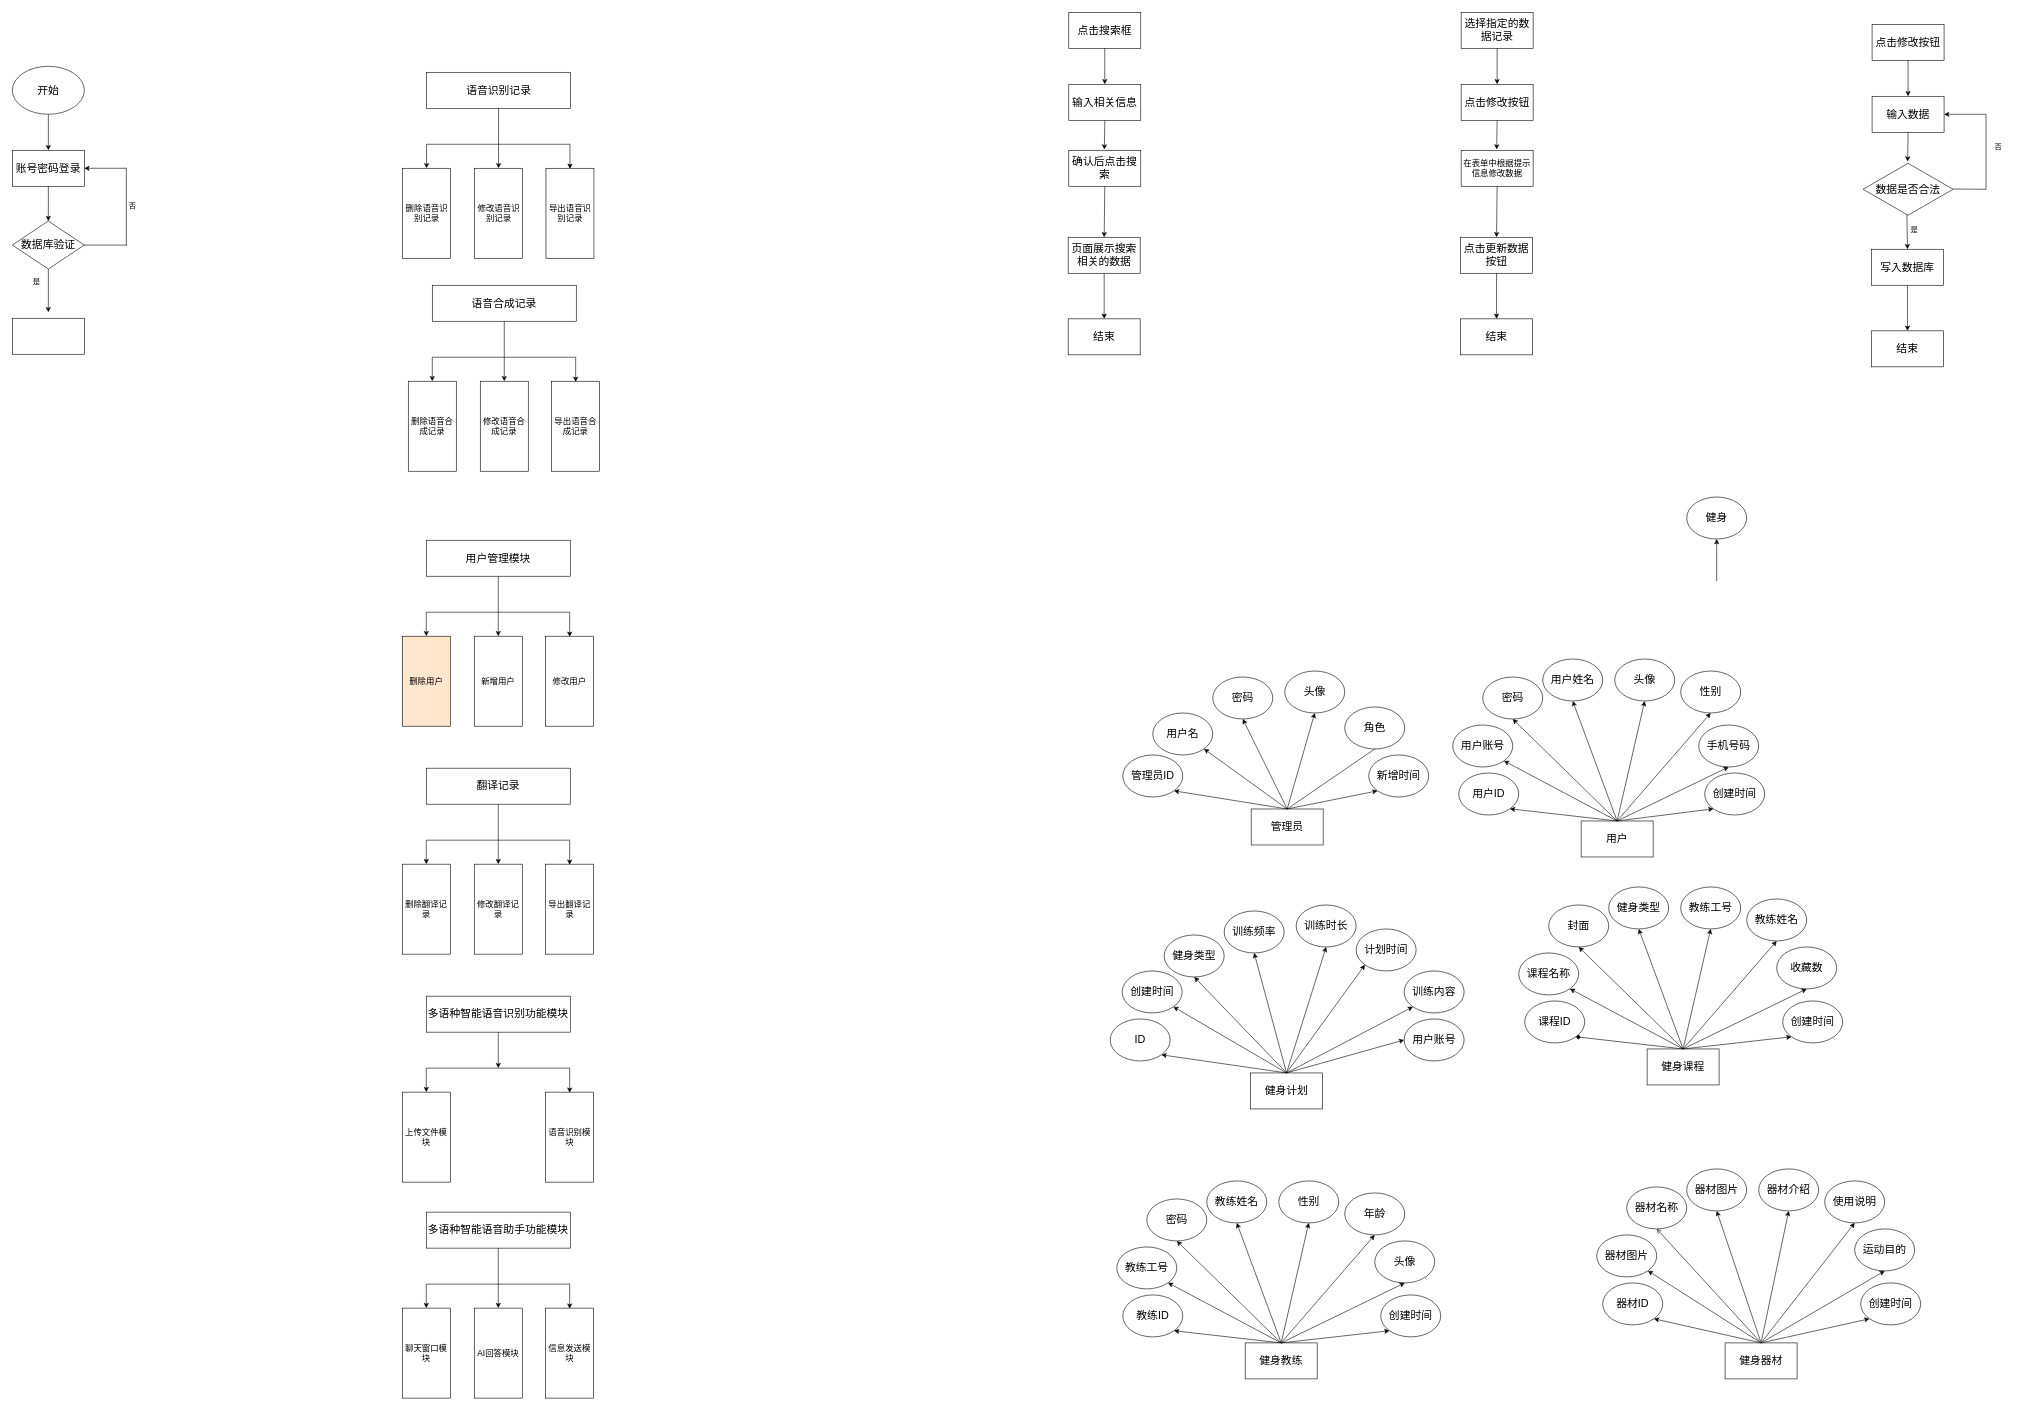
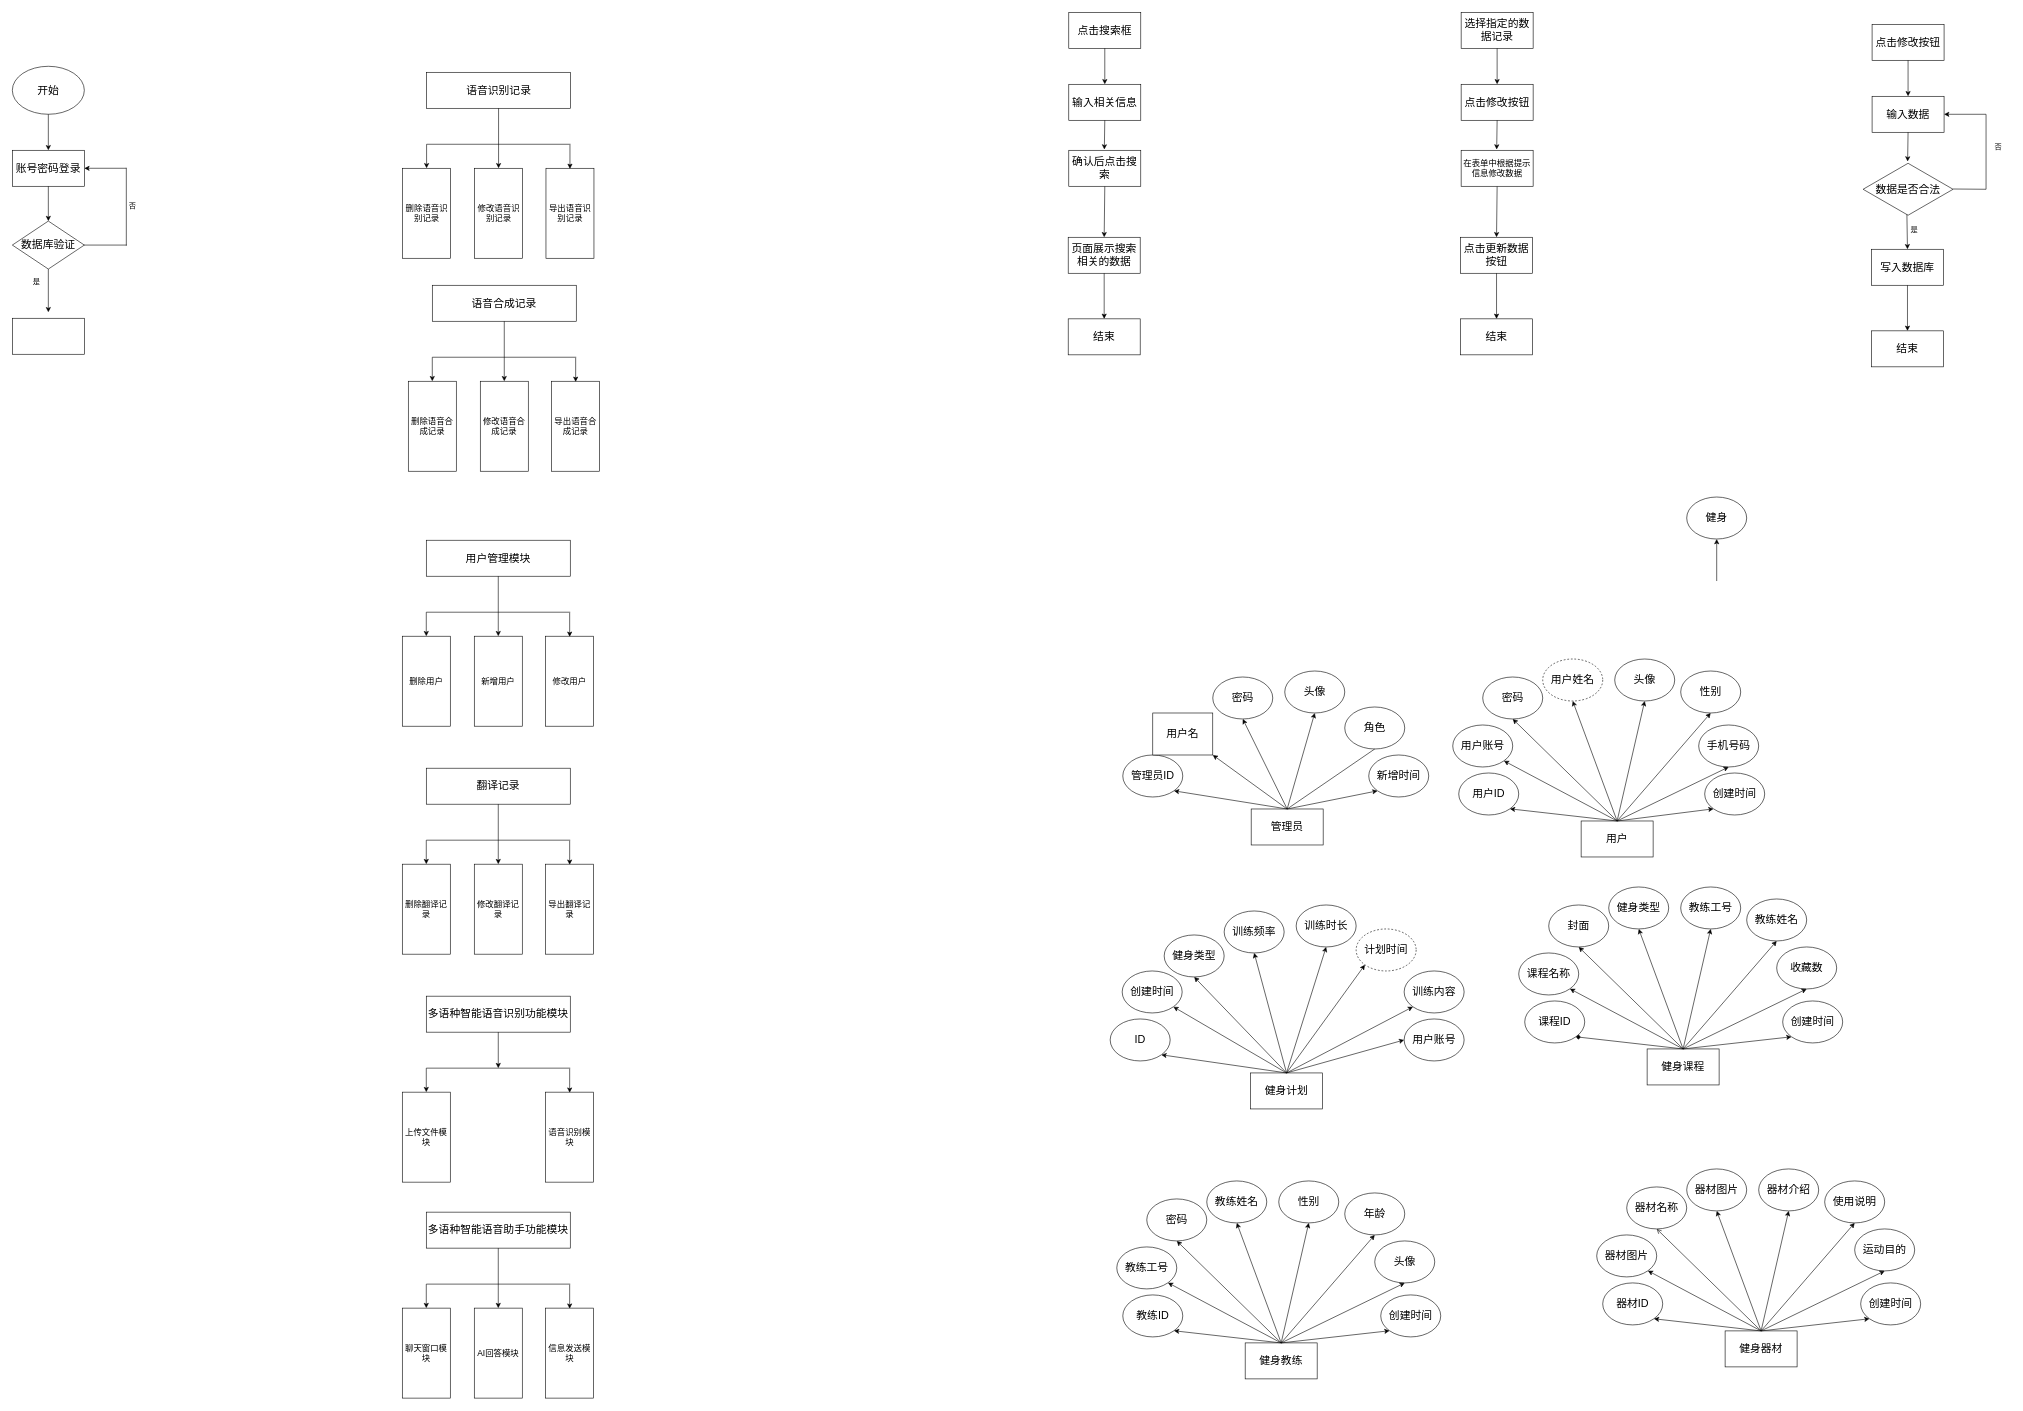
- <mxCell id="28" value="&lt;font style=&quot;font-size: 18px;&quot;&gt;用户姓名&lt;/font&gt;" style="ellipse;whiteSpace=wrap;html=1;" parent="1" vertex="1"><mxGeometry x="2571" y="1098" width="100" height="70" as="geometry" /></mxCell>
+ <mxCell id="28" value="&lt;font style=&quot;font-size: 18px;&quot;&gt;用户姓名&lt;/font&gt;" style="ellipse;whiteSpace=wrap;html=1;dashed=1;" parent="1" vertex="1"><mxGeometry x="2571" y="1098" width="100" height="70" as="geometry" /></mxCell>
- <mxCell id="151" value="&lt;font style=&quot;font-size: 14px;&quot;&gt;删除用户&lt;/font&gt;" style="rounded=0;whiteSpace=wrap;html=1;fillColor=#ffe6cc;" vertex="1" parent="1"><mxGeometry x="670" y="1060" width="80" height="150" as="geometry" /></mxCell>
+ <mxCell id="151" value="&lt;font style=&quot;font-size: 14px;&quot;&gt;删除用户&lt;/font&gt;" style="rounded=0;whiteSpace=wrap;html=1;" vertex="1" parent="1"><mxGeometry x="670" y="1060" width="80" height="150" as="geometry" /></mxCell>
- <mxCell id="4" value="&lt;font style=&quot;font-size: 18px;&quot;&gt;用户名&lt;/font&gt;" style="ellipse;whiteSpace=wrap;html=1;" parent="1" vertex="1"><mxGeometry x="1921" y="1188" width="100" height="70" as="geometry" /></mxCell>
+ <mxCell id="4" value="&lt;font style=&quot;font-size: 18px;&quot;&gt;用户名&lt;/font&gt;" style="whiteSpace=wrap;html=1;rounded=0;" parent="1" vertex="1"><mxGeometry x="1921" y="1188" width="100" height="70" as="geometry" /></mxCell>
- <mxCell id="40" value="&lt;span style=&quot;font-size: 18px;&quot;&gt;计划时间&lt;/span&gt;" style="ellipse;whiteSpace=wrap;html=1;" parent="1" vertex="1"><mxGeometry x="2260" y="1548" width="100" height="70" as="geometry" /></mxCell>
+ <mxCell id="40" value="&lt;span style=&quot;font-size: 18px;&quot;&gt;计划时间&lt;/span&gt;" style="ellipse;whiteSpace=wrap;html=1;dashed=1;" parent="1" vertex="1"><mxGeometry x="2260" y="1548" width="100" height="70" as="geometry" /></mxCell>
- <mxCell id="85" value="&lt;font style=&quot;font-size: 18px;&quot;&gt;健身器材&lt;/font&gt;" style="rounded=0;whiteSpace=wrap;html=1;" parent="1" vertex="1"><mxGeometry x="2875" y="2238" width="120" height="60" as="geometry" /></mxCell>
+ <mxCell id="85" value="&lt;font style=&quot;font-size: 18px;&quot;&gt;健身器材&lt;/font&gt;" style="rounded=0;whiteSpace=wrap;html=1;" parent="1" vertex="1"><mxGeometry x="2875" y="2218" width="120" height="60" as="geometry" /></mxCell>
